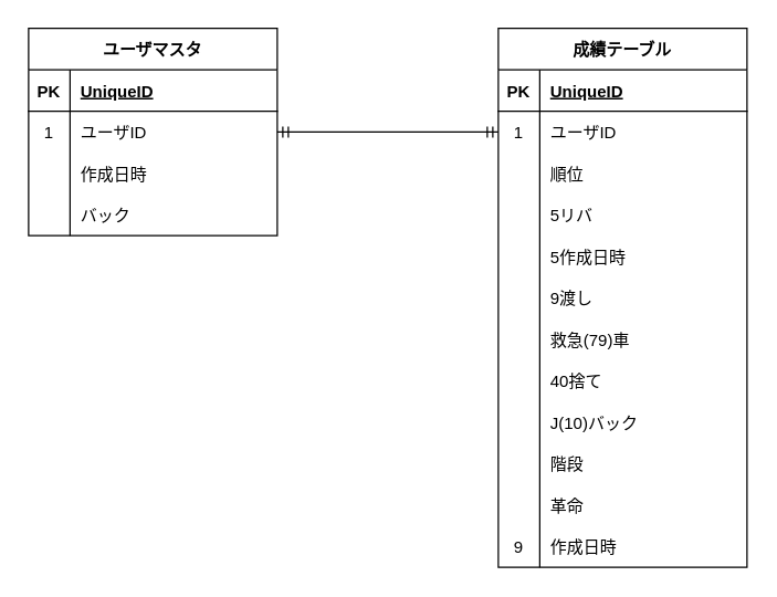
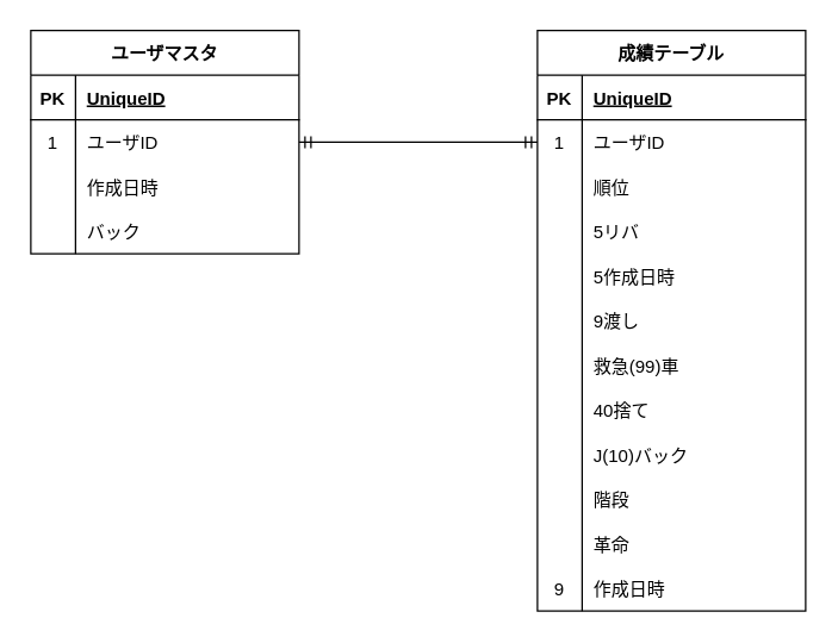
- <mxCell id="37" value="救急(79)車" style="shape=partialRectangle;connectable=0;fillColor=none;top=0;left=0;bottom=0;right=0;align=left;spacingLeft=6;overflow=hidden;" vertex="1" parent="35"><mxGeometry x="30" width="150" height="30" as="geometry"><mxRectangle width="150" height="30" as="alternateBounds" /></mxGeometry></mxCell>
+ <mxCell id="37" value="救急(99)車" style="shape=partialRectangle;connectable=0;fillColor=none;top=0;left=0;bottom=0;right=0;align=left;spacingLeft=6;overflow=hidden;" vertex="1" parent="35"><mxGeometry x="30" width="150" height="30" as="geometry"><mxRectangle width="150" height="30" as="alternateBounds" /></mxGeometry></mxCell>
